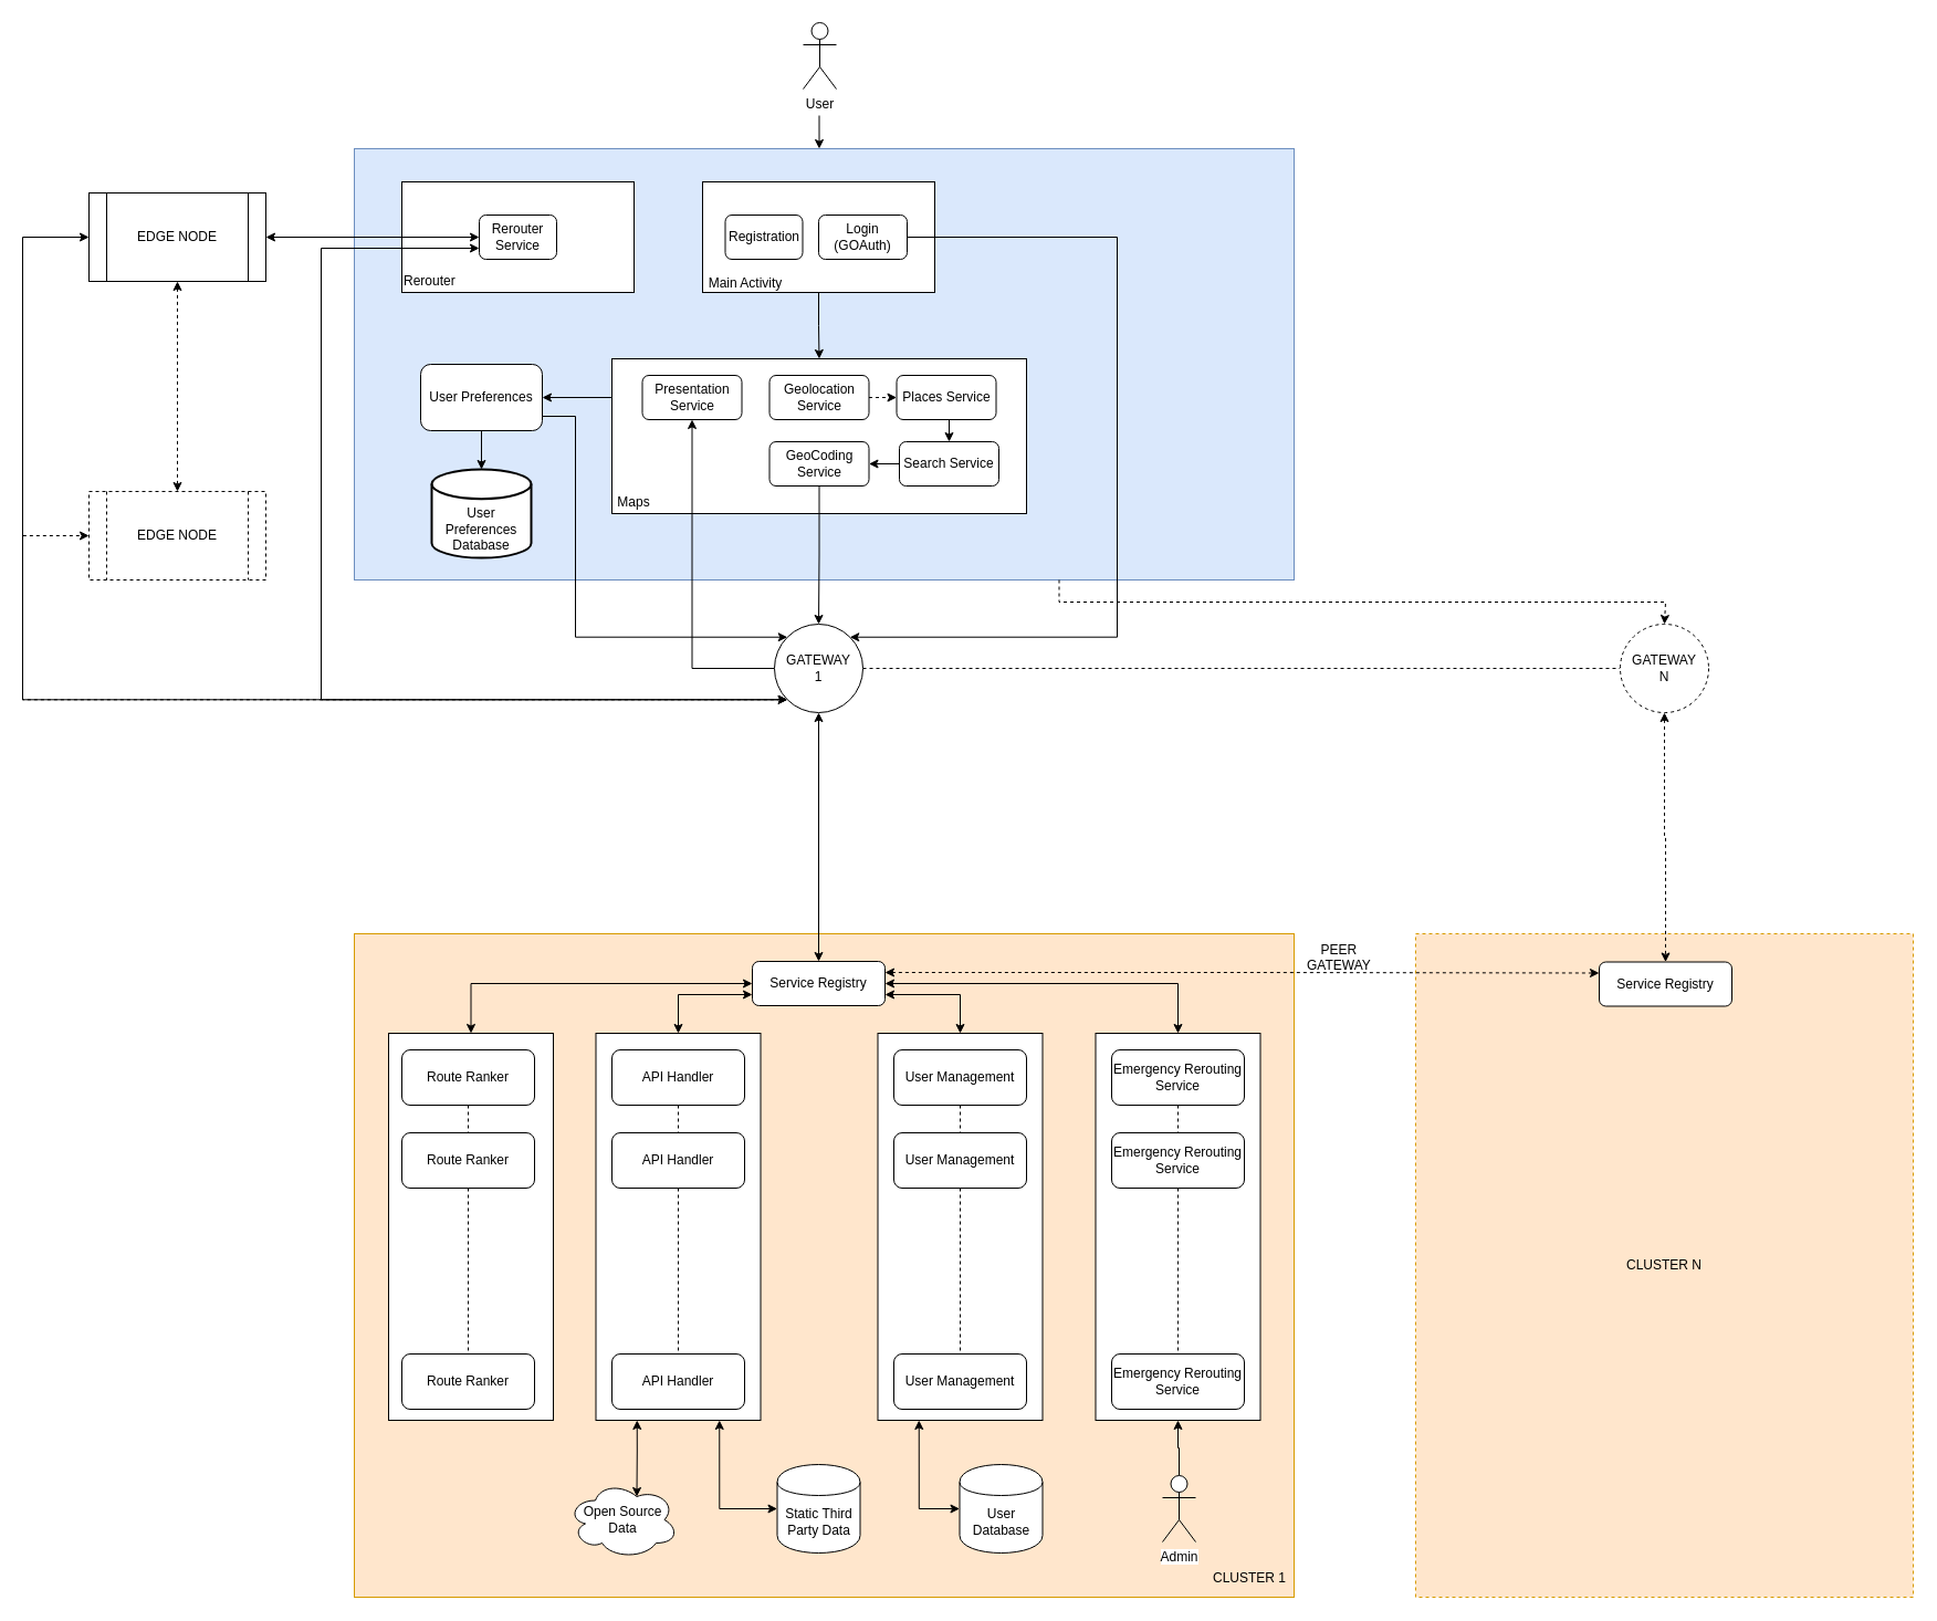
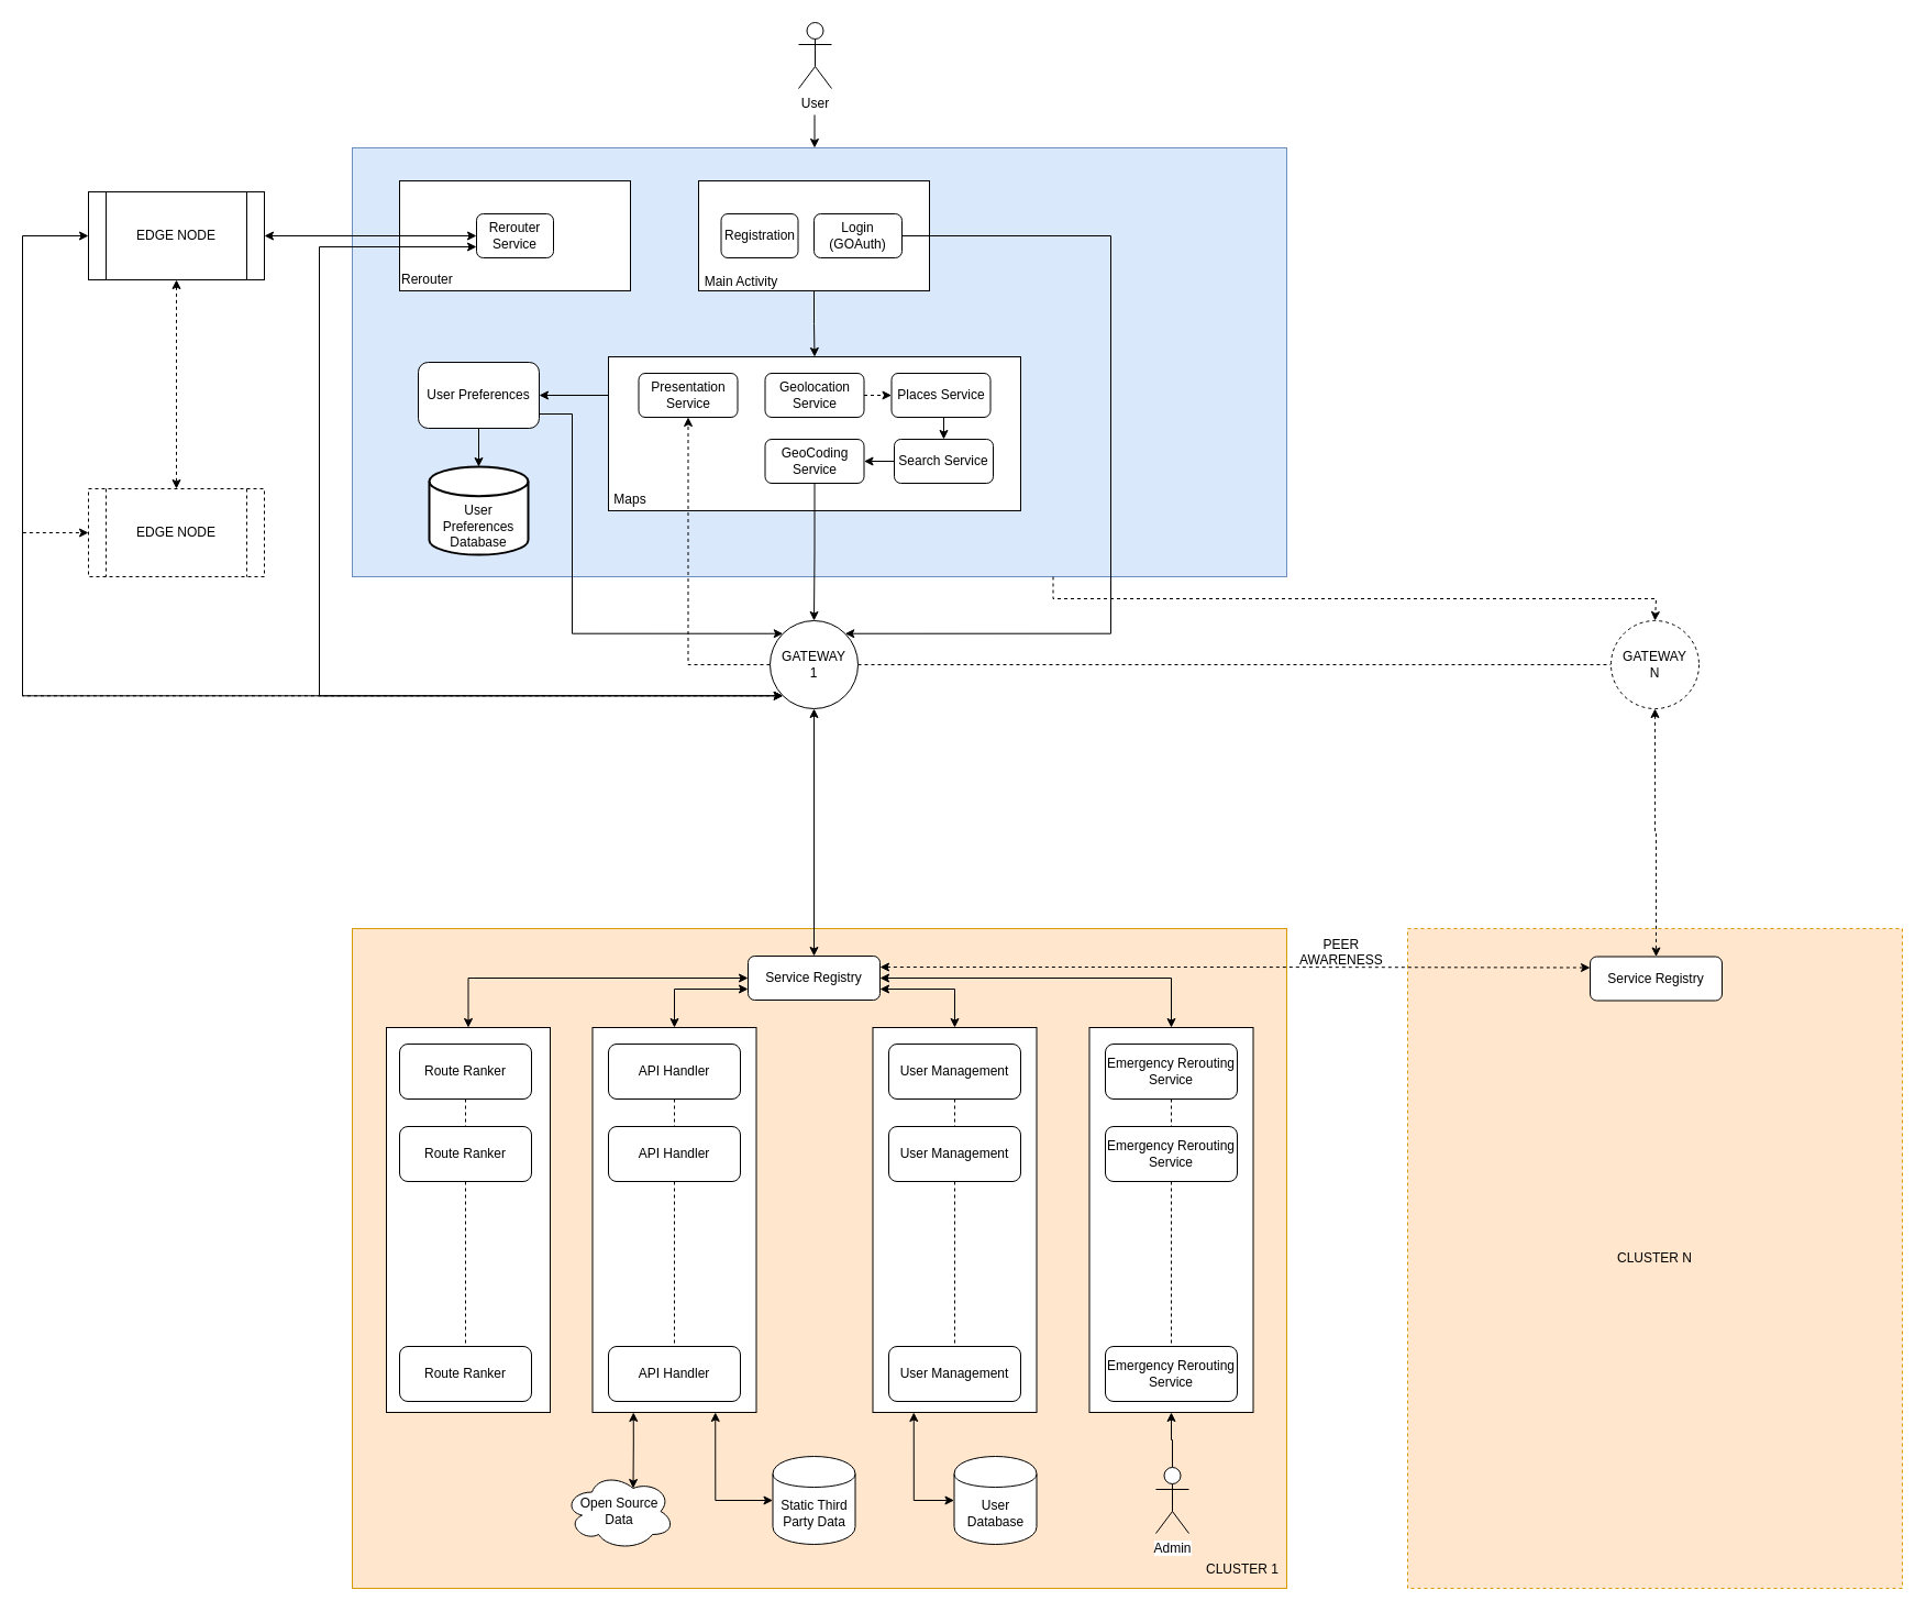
- <mxCell id="36" style="edgeStyle=orthogonalEdgeStyle;rounded=0;orthogonalLoop=1;jettySize=auto;html=1;exitX=0;exitY=0.5;exitDx=0;exitDy=0;entryX=0.5;entryY=1;entryDx=0;entryDy=0;" edge="1" parent="1" source="39" target="30"><mxGeometry relative="1" as="geometry" /></mxCell>
+ <mxCell id="36" style="edgeStyle=orthogonalEdgeStyle;rounded=0;orthogonalLoop=1;jettySize=auto;html=1;exitX=0;exitY=0.5;exitDx=0;exitDy=0;entryX=0.5;entryY=1;entryDx=0;entryDy=0;dashed=1;" edge="1" parent="1" source="39" target="30"><mxGeometry relative="1" as="geometry" /></mxCell>
- <mxCell id="74" value="&lt;div style=&quot;text-align: center&quot;&gt;&lt;span&gt;PEER&lt;/span&gt;&lt;/div&gt;&lt;div style=&quot;text-align: center&quot;&gt;&lt;span&gt;GATEWAY&lt;/span&gt;&lt;/div&gt;" style="text;html=1;resizable=0;points=[];autosize=1;align=left;verticalAlign=top;spacingTop=-4;" vertex="1" parent="1"><mxGeometry x="1180" y="849" width="90" height="30" as="geometry" /></mxCell>
+ <mxCell id="74" value="&lt;div style=&quot;text-align: center&quot;&gt;&lt;span&gt;PEER&lt;/span&gt;&lt;/div&gt;&lt;div style=&quot;text-align: center&quot;&gt;&lt;span&gt;AWARENESS&lt;/span&gt;&lt;/div&gt;" style="text;html=1;resizable=0;points=[];autosize=1;align=left;verticalAlign=top;spacingTop=-4;" vertex="1" parent="1"><mxGeometry x="1180" y="849" width="90" height="30" as="geometry" /></mxCell>
